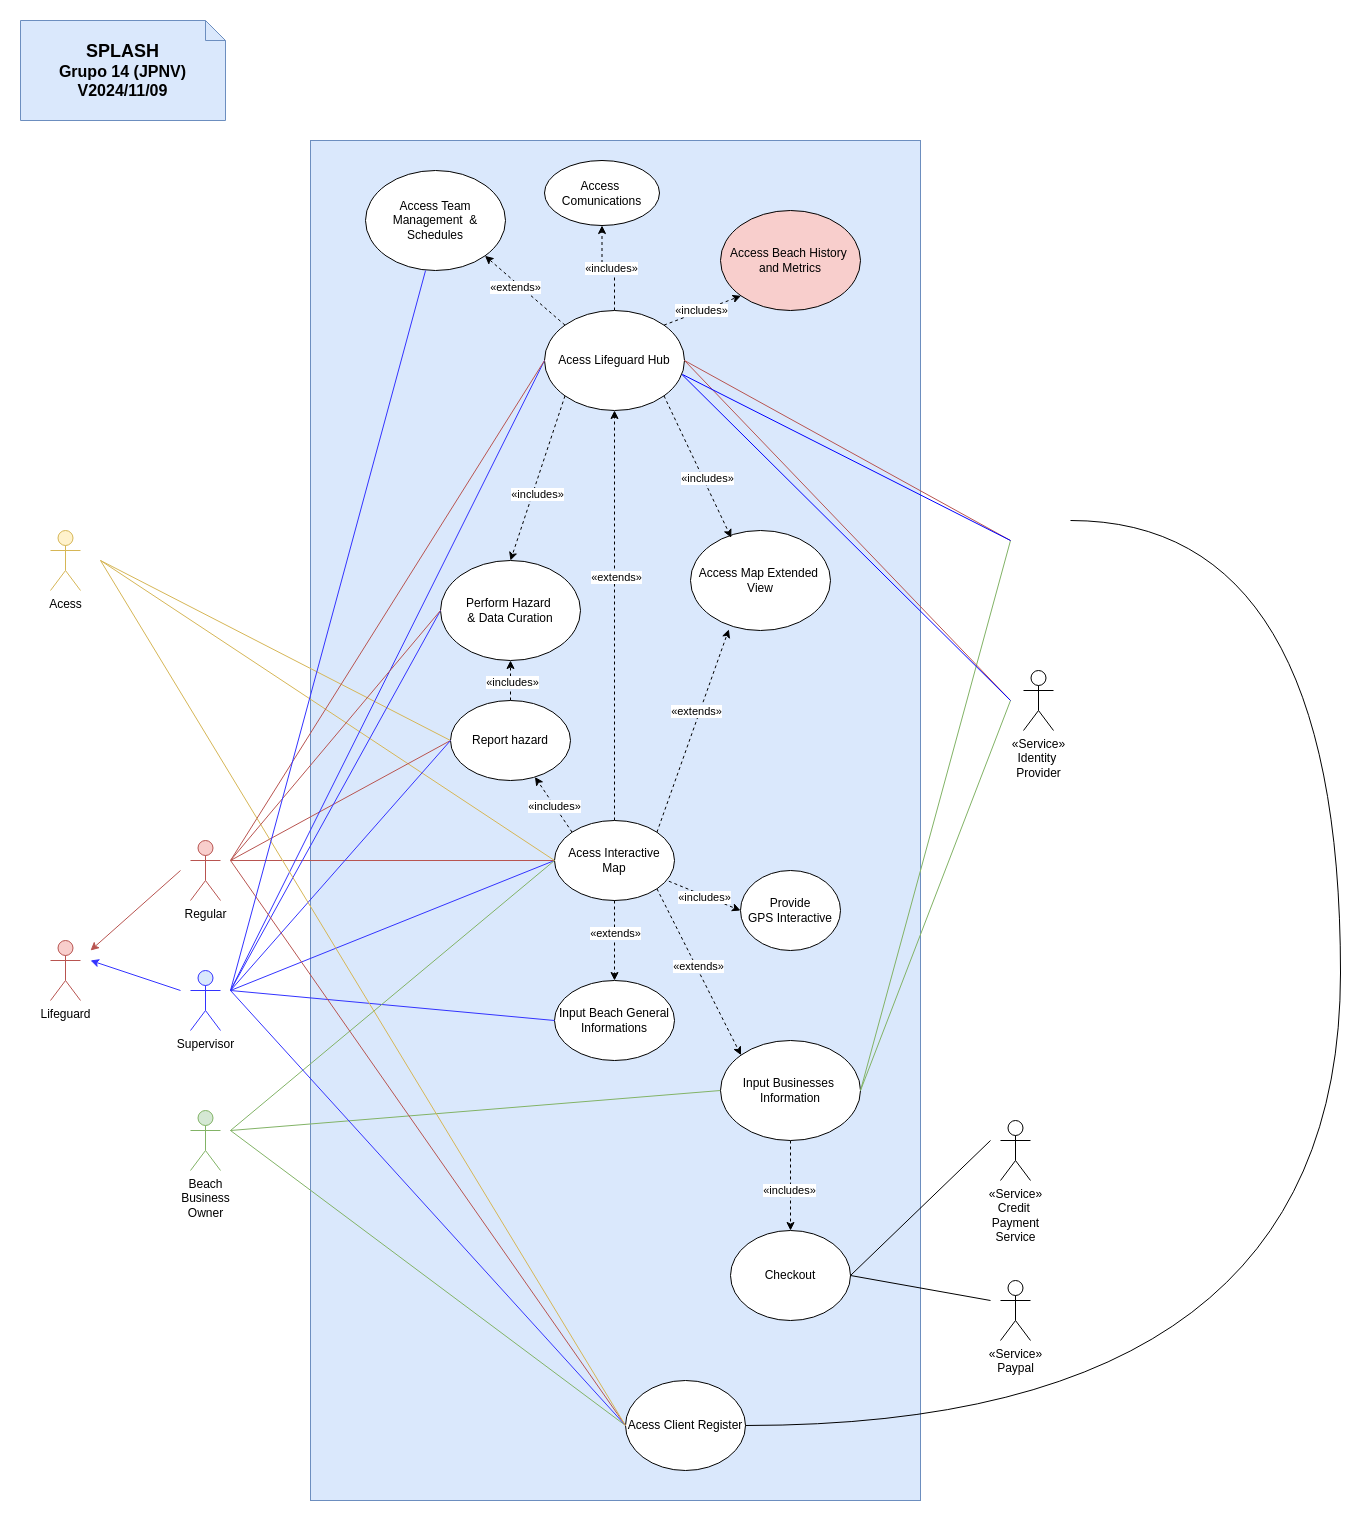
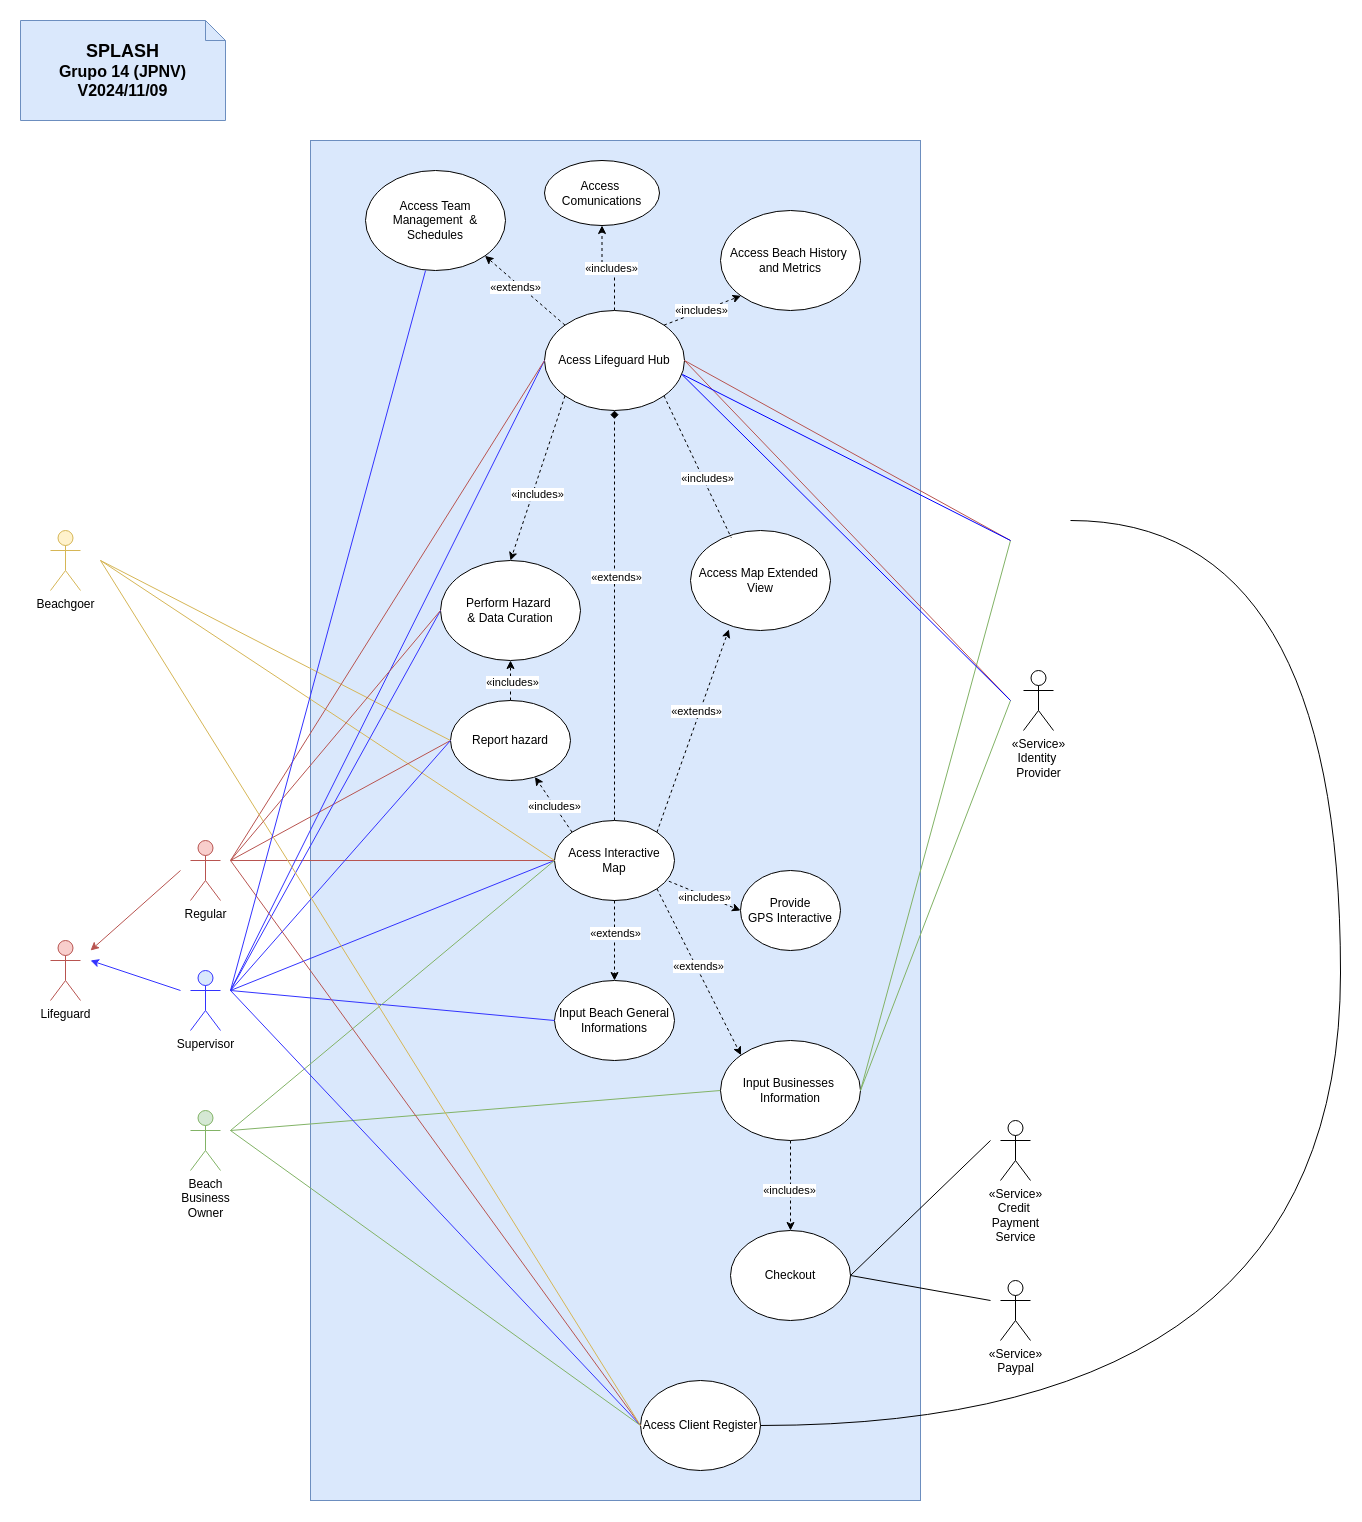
- <mxCell id="47" value="&lt;div style=&quot;&quot;&gt;&lt;div&gt;Access Beach History&amp;nbsp;&lt;/div&gt;&lt;div&gt;and Metrics&lt;/div&gt;&lt;/div&gt;" style="ellipse;whiteSpace=wrap;html=1;align=center;fillColor=#f8cecc;" vertex="1" parent="1"><mxGeometry x="720" y="210" width="140" height="100" as="geometry" /></mxCell>
+ <mxCell id="47" value="&lt;div style=&quot;&quot;&gt;&lt;div&gt;Access Beach History&amp;nbsp;&lt;/div&gt;&lt;div&gt;and Metrics&lt;/div&gt;&lt;/div&gt;" style="ellipse;whiteSpace=wrap;html=1;align=center;" vertex="1" parent="1"><mxGeometry x="720" y="210" width="140" height="100" as="geometry" /></mxCell>
- <mxCell id="12" style="rounded=0;orthogonalLoop=1;jettySize=auto;html=1;exitX=0.5;exitY=0;exitDx=0;exitDy=0;entryX=0.5;entryY=1;entryDx=0;entryDy=0;dashed=1;" edge="1" parent="1" source="14" target="43"><mxGeometry relative="1" as="geometry" /></mxCell>
+ <mxCell id="12" style="rounded=0;orthogonalLoop=1;jettySize=auto;html=1;exitX=0.5;exitY=0;exitDx=0;exitDy=0;entryX=0.5;entryY=1;entryDx=0;entryDy=0;dashed=1;endArrow=diamond;" edge="1" parent="1" source="14" target="43"><mxGeometry relative="1" as="geometry" /></mxCell>
- <mxCell id="67" style="rounded=0;orthogonalLoop=1;jettySize=auto;html=1;exitX=1;exitY=1;exitDx=0;exitDy=0;dashed=1;entryX=0.291;entryY=0.072;entryDx=0;entryDy=0;entryPerimeter=0;" edge="1" parent="1" source="43" target="66"><mxGeometry relative="1" as="geometry"><mxPoint x="574" y="335" as="sourcePoint" /><mxPoint x="1050" y="420" as="targetPoint" /></mxGeometry></mxCell>
+ <mxCell id="67" style="rounded=0;orthogonalLoop=1;jettySize=auto;html=1;exitX=1;exitY=1;exitDx=0;exitDy=0;dashed=1;entryX=0.291;entryY=0.072;entryDx=0;entryDy=0;entryPerimeter=0;endArrow=none;" edge="1" parent="1" source="43" target="66"><mxGeometry relative="1" as="geometry"><mxPoint x="574" y="335" as="sourcePoint" /><mxPoint x="1050" y="420" as="targetPoint" /></mxGeometry></mxCell>
- <mxCell id="2" value="Acess" style="shape=umlActor;verticalLabelPosition=bottom;verticalAlign=top;html=1;outlineConnect=0;fillColor=#fff2cc;strokeColor=#d6b656;" vertex="1" parent="1"><mxGeometry x="50" y="530" width="30" height="60" as="geometry" /></mxCell>
+ <mxCell id="2" value="Beachgoer" style="shape=umlActor;verticalLabelPosition=bottom;verticalAlign=top;html=1;outlineConnect=0;fillColor=#fff2cc;strokeColor=#d6b656;" vertex="1" parent="1"><mxGeometry x="50" y="530" width="30" height="60" as="geometry" /></mxCell>
- <mxCell id="58" value="&lt;div style=&quot;&quot;&gt;Acess Client Register&lt;/div&gt;" style="ellipse;whiteSpace=wrap;html=1;align=center;" vertex="1" parent="1"><mxGeometry x="625" y="1380" width="120" height="90" as="geometry" /></mxCell>
+ <mxCell id="58" value="&lt;div style=&quot;&quot;&gt;Acess Client Register&lt;/div&gt;" style="ellipse;whiteSpace=wrap;html=1;align=center;" vertex="1" parent="1"><mxGeometry x="640" y="1380" width="120" height="90" as="geometry" /></mxCell>
